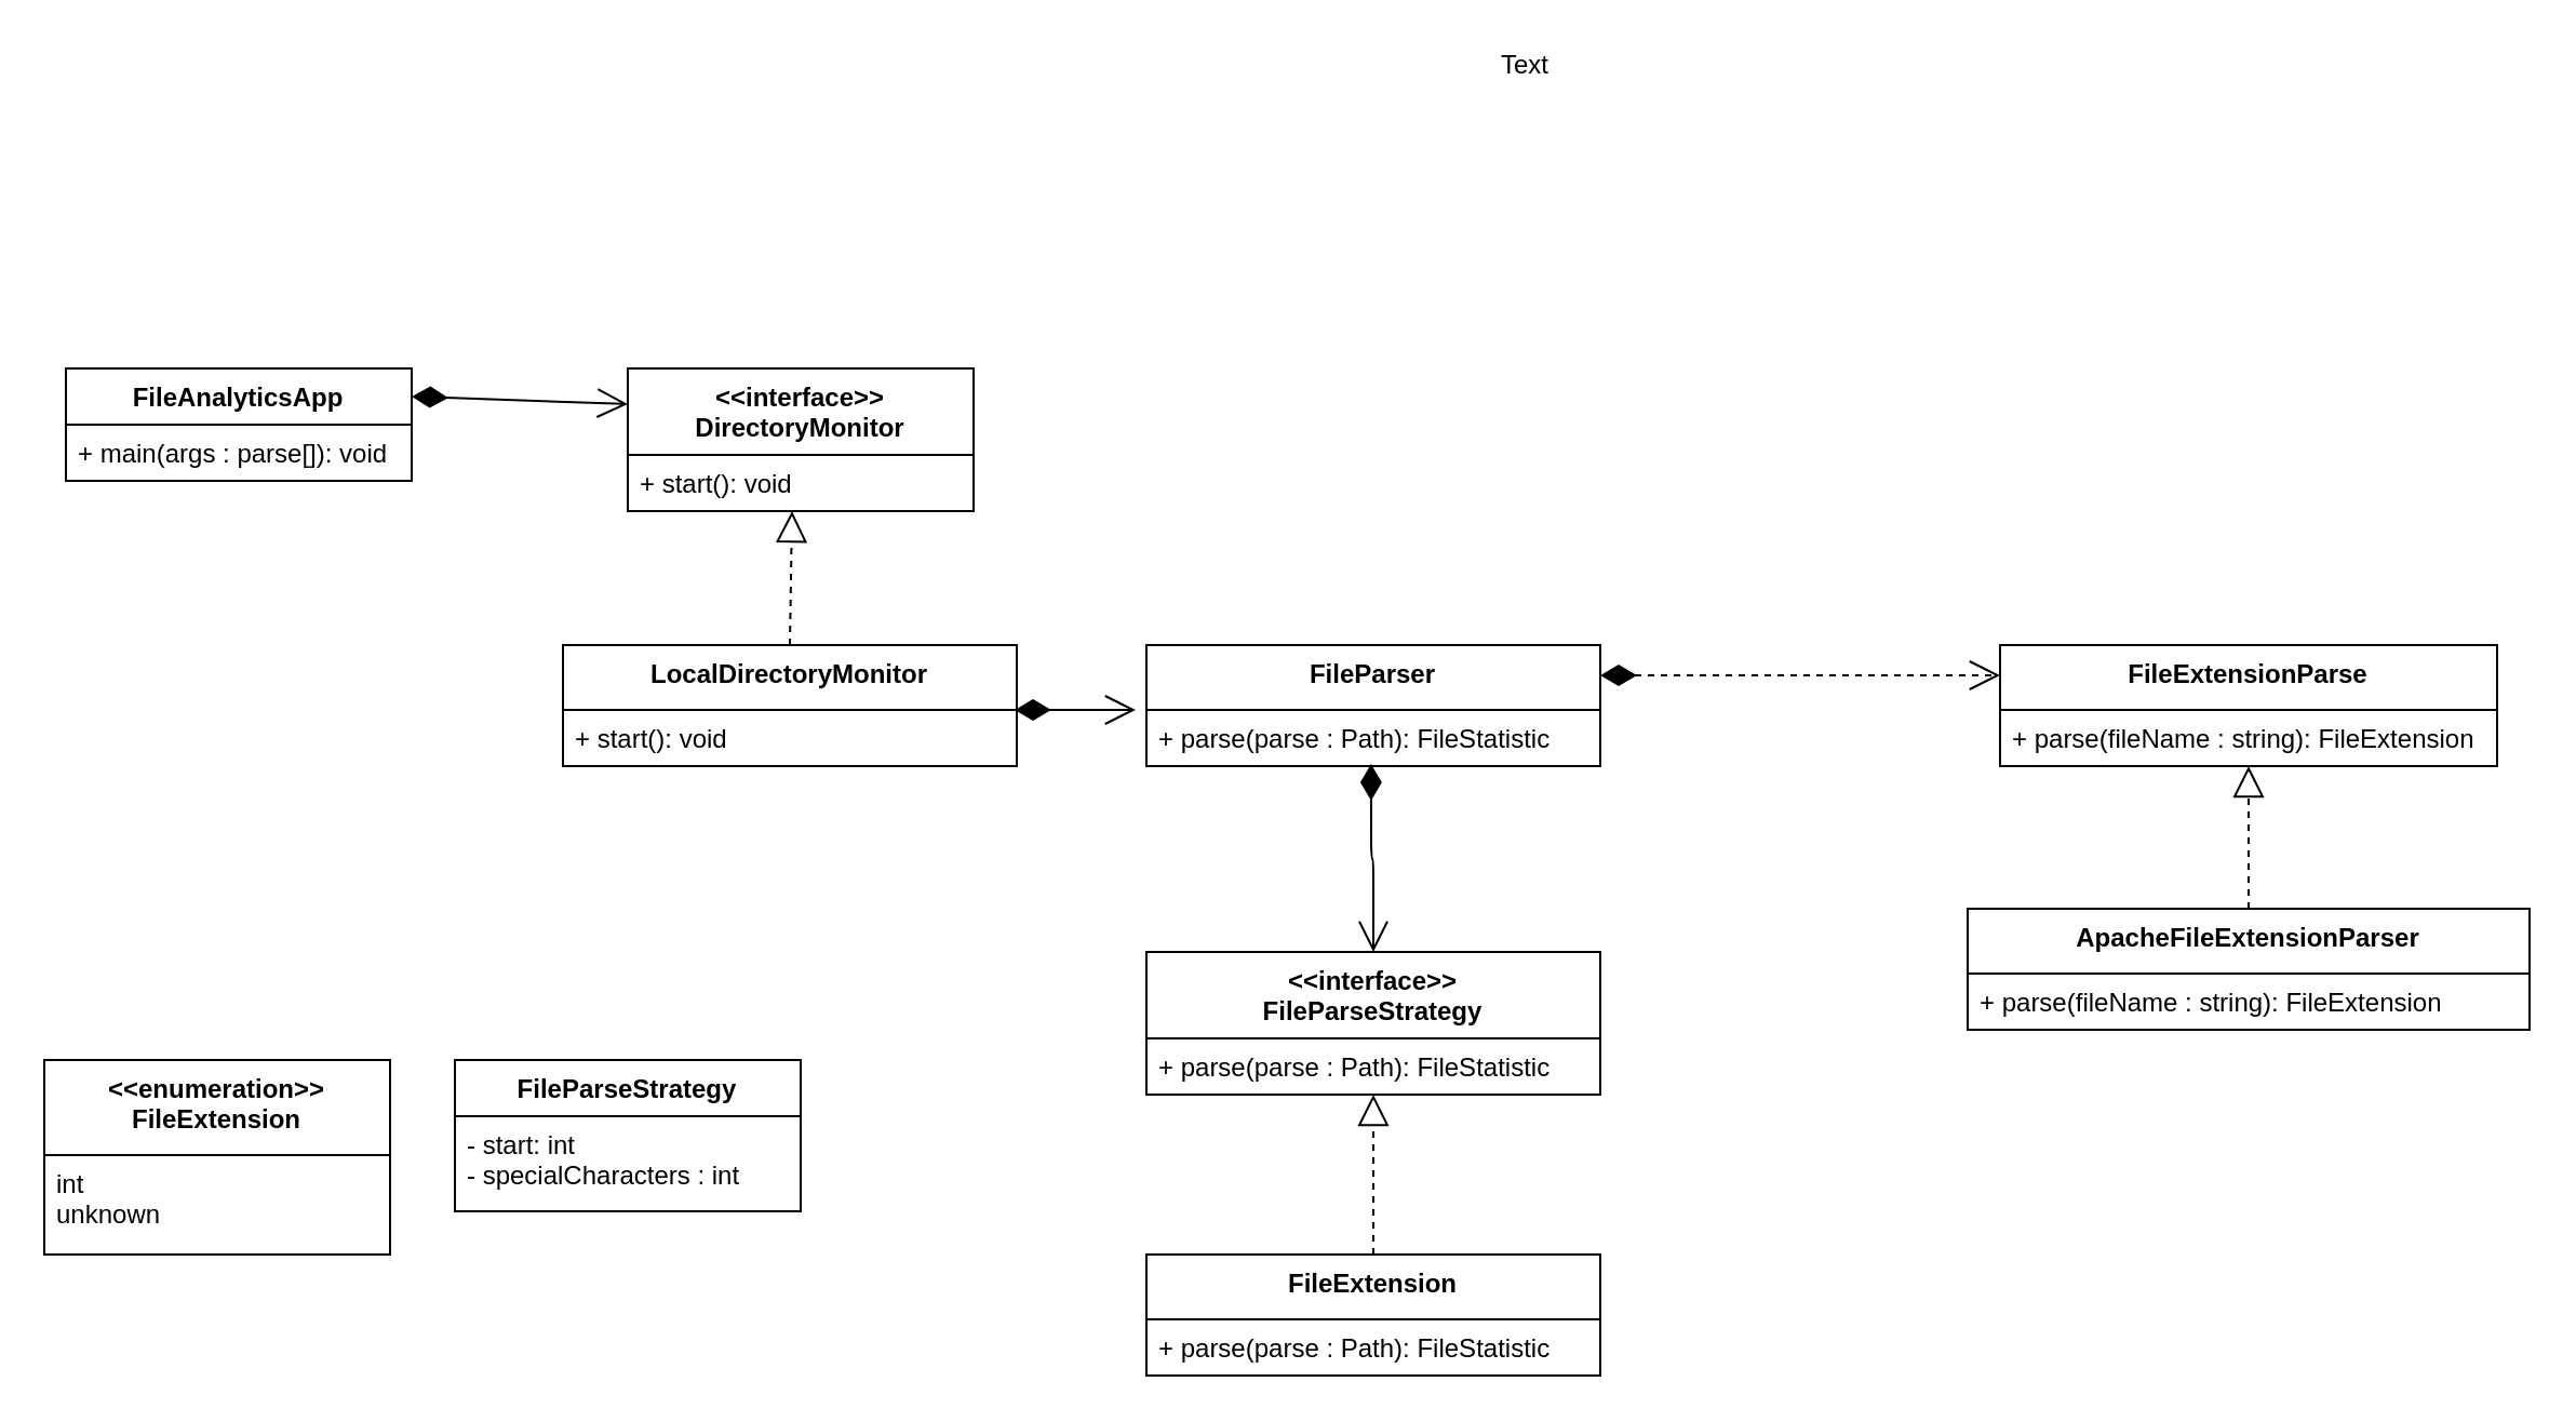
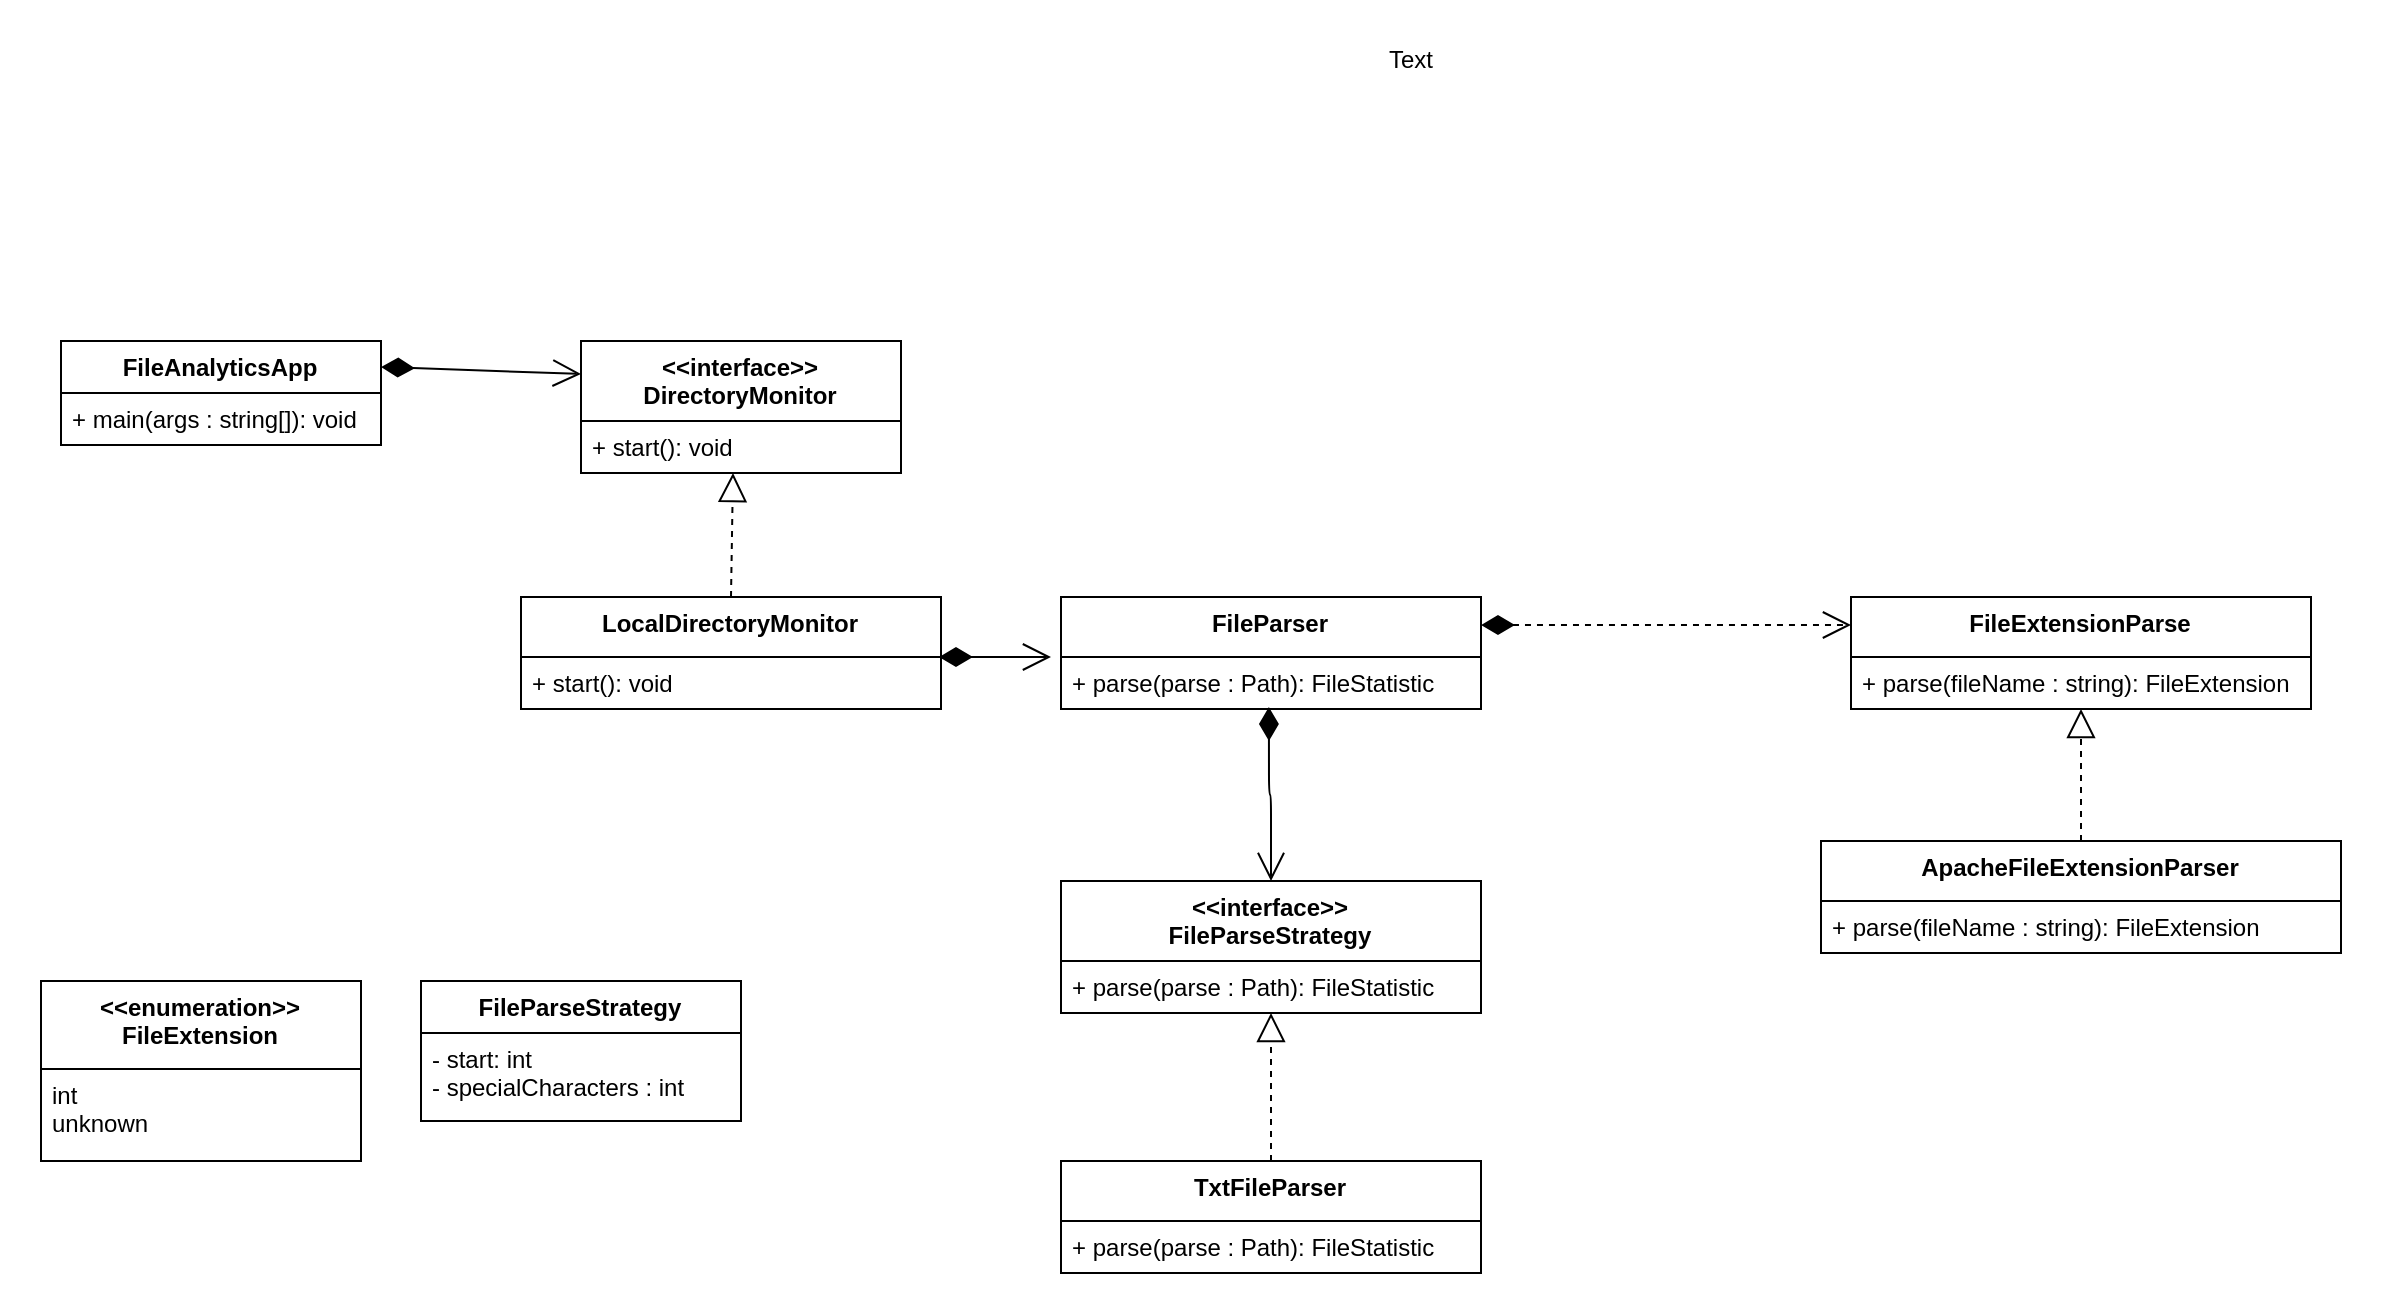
- <mxCell id="3" value="+ main(args : parse[]): void" style="text;strokeColor=none;fillColor=none;align=left;verticalAlign=top;spacingLeft=4;spacingRight=4;overflow=hidden;rotatable=0;points=[[0,0.5],[1,0.5]];portConstraint=eastwest;" vertex="1" parent="2"><mxGeometry y="26" width="160" height="26" as="geometry" /></mxCell>
+ <mxCell id="3" value="+ main(args : string[]): void" style="text;strokeColor=none;fillColor=none;align=left;verticalAlign=top;spacingLeft=4;spacingRight=4;overflow=hidden;rotatable=0;points=[[0,0.5],[1,0.5]];portConstraint=eastwest;" vertex="1" parent="2"><mxGeometry y="26" width="160" height="26" as="geometry" /></mxCell>
- <mxCell id="19" value="FileExtension" style="swimlane;fontStyle=1;align=center;verticalAlign=top;childLayout=stackLayout;horizontal=1;startSize=30;horizontalStack=0;resizeParent=1;resizeParentMax=0;resizeLast=0;collapsible=1;marginBottom=0;" vertex="1" parent="1"><mxGeometry x="530" y="580" width="210" height="56" as="geometry"><mxRectangle x="890" y="250" width="200" height="30" as="alternateBounds" /></mxGeometry></mxCell>
+ <mxCell id="19" value="TxtFileParser" style="swimlane;fontStyle=1;align=center;verticalAlign=top;childLayout=stackLayout;horizontal=1;startSize=30;horizontalStack=0;resizeParent=1;resizeParentMax=0;resizeLast=0;collapsible=1;marginBottom=0;" vertex="1" parent="1"><mxGeometry x="530" y="580" width="210" height="56" as="geometry"><mxRectangle x="890" y="250" width="200" height="30" as="alternateBounds" /></mxGeometry></mxCell>
